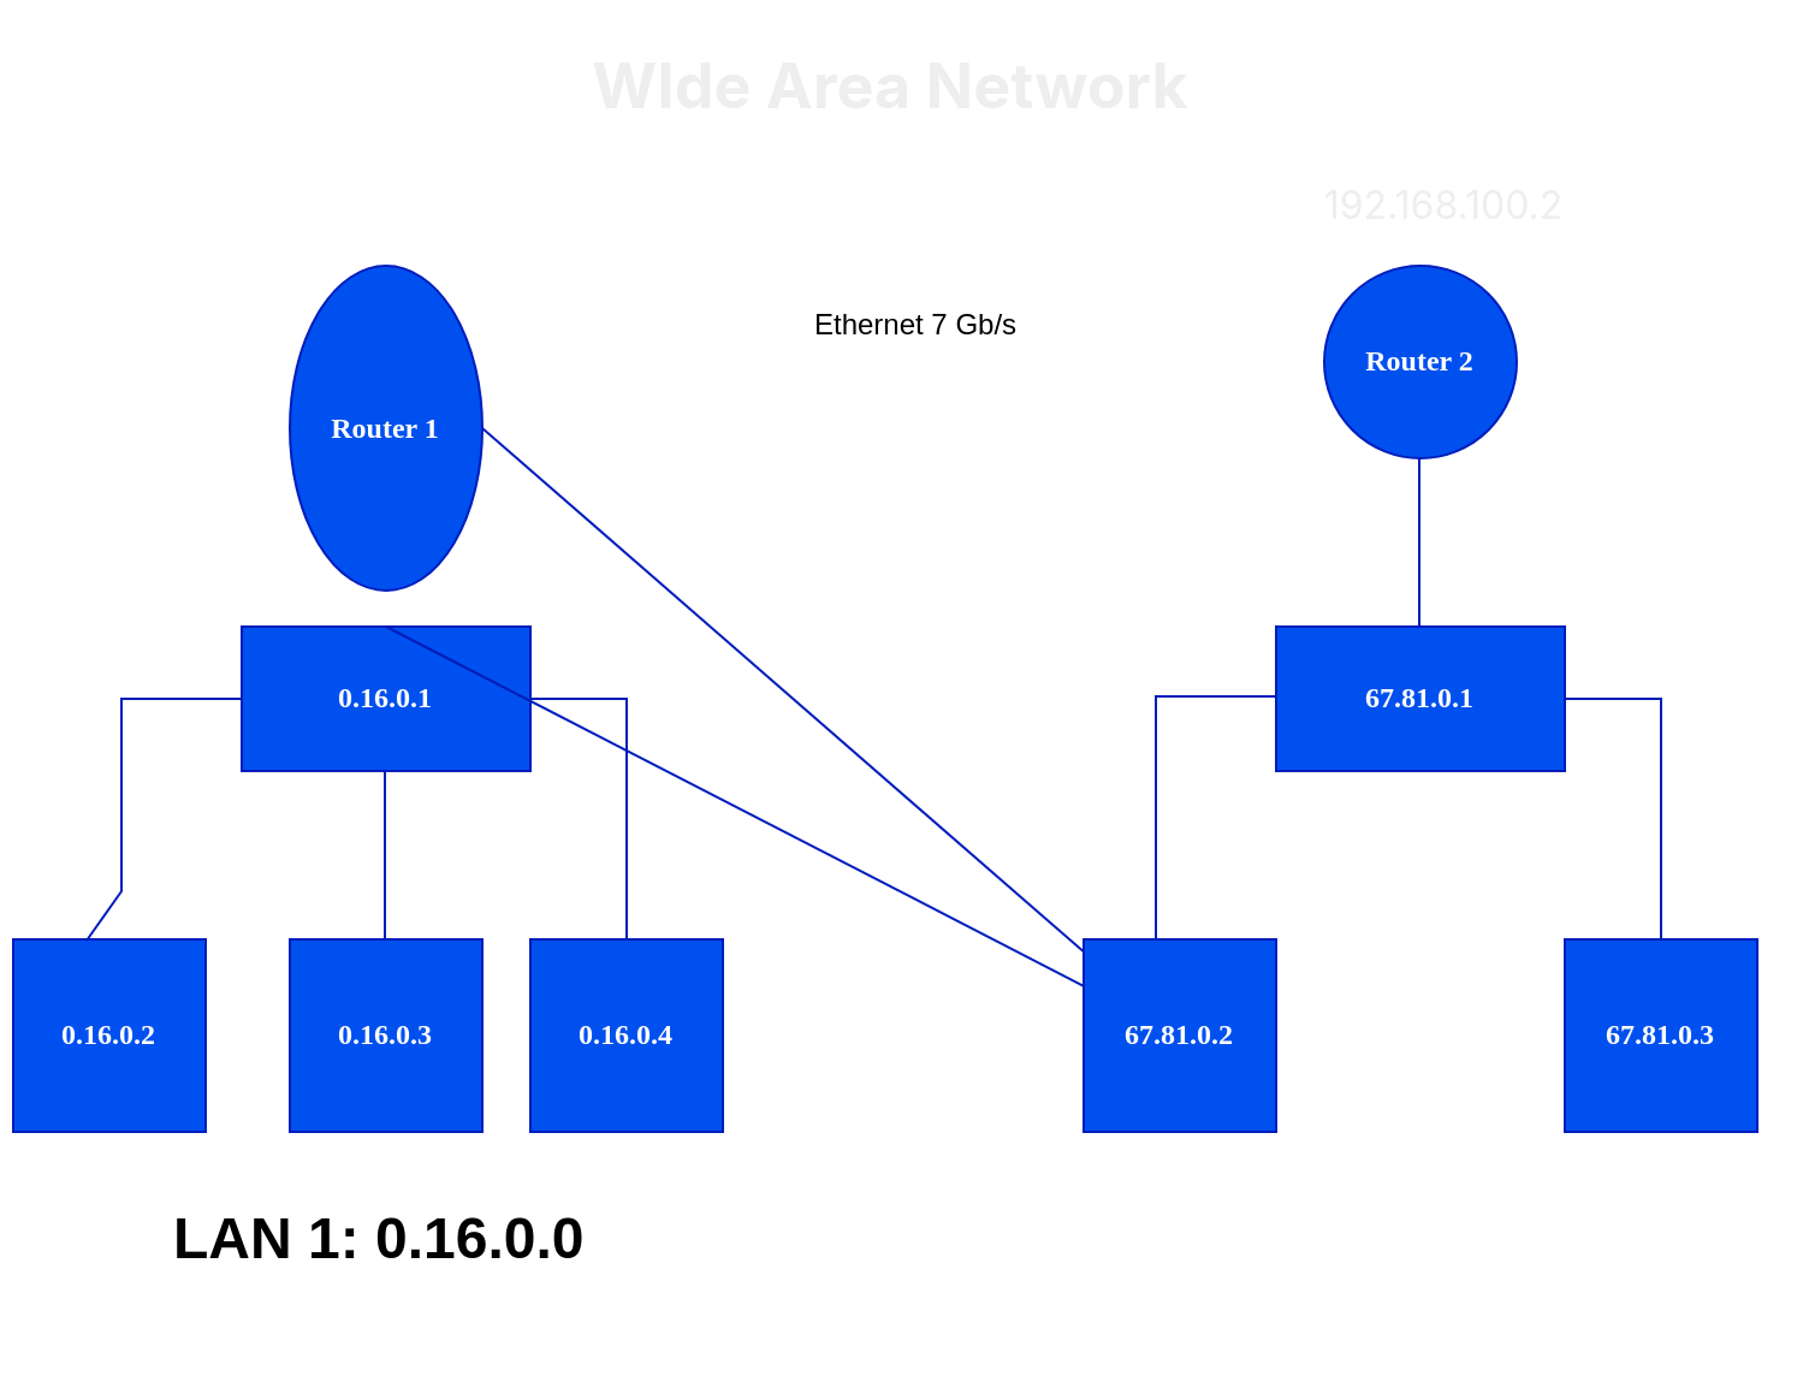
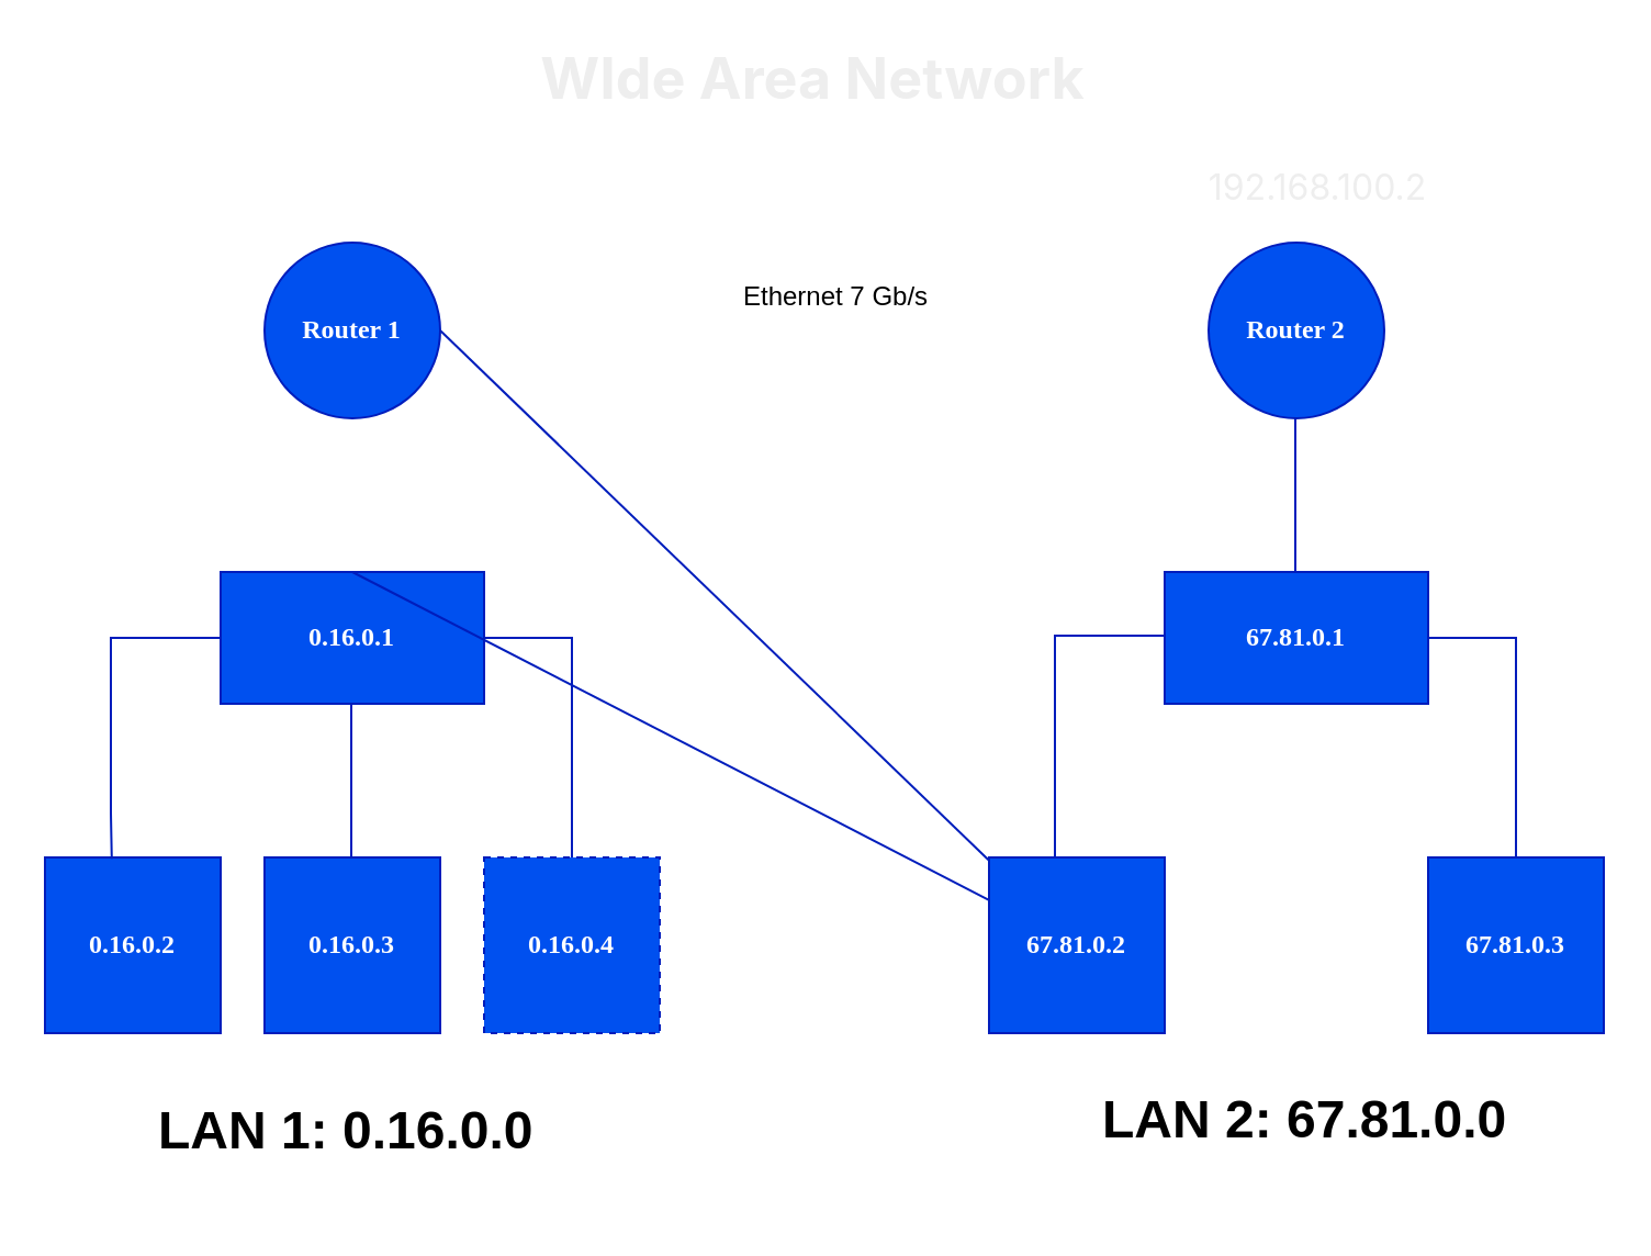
- <mxCell id="9" value="Router 1" style="ellipse;aspect=fixed;labelBackgroundColor=none;fillColor=#0050ef;strokeColor=#001DBC;fontColor=#ffffff;fontStyle=1;fontFamily=Verdana;whiteSpace=wrap;labelBorderColor=none;textShadow=0;" vertex="1" parent="1"><mxGeometry x="120" y="110" width="80" height="135" as="geometry" /></mxCell>
+ <mxCell id="9" value="Router 1" style="ellipse;aspect=fixed;labelBackgroundColor=none;fillColor=#0050ef;strokeColor=#001DBC;fontColor=#ffffff;fontStyle=1;fontFamily=Verdana;whiteSpace=wrap;labelBorderColor=none;textShadow=0;" vertex="1" parent="1"><mxGeometry x="120" y="110" width="80" height="80" as="geometry" /></mxCell>
- <mxCell id="2" value="0.16.0.2" style="aspect=fixed;labelBackgroundColor=none;fillColor=#0050ef;strokeColor=#001DBC;fontColor=#ffffff;fontStyle=1;fontFamily=Verdana;whiteSpace=wrap;labelBorderColor=none;textShadow=0;" vertex="1" parent="1"><mxGeometry x="5" y="390" width="80" height="80" as="geometry" /></mxCell>
+ <mxCell id="2" value="0.16.0.2" style="aspect=fixed;labelBackgroundColor=none;fillColor=#0050ef;strokeColor=#001DBC;fontColor=#ffffff;fontStyle=1;fontFamily=Verdana;whiteSpace=wrap;labelBorderColor=none;textShadow=0;" vertex="1" parent="1"><mxGeometry x="20" y="390" width="80" height="80" as="geometry" /></mxCell>
- <mxCell id="4" value="0.16.0.4" style="aspect=fixed;labelBackgroundColor=none;fillColor=#0050ef;strokeColor=#001DBC;fontColor=#ffffff;fontStyle=1;fontFamily=Verdana;whiteSpace=wrap;labelBorderColor=none;textShadow=0;" vertex="1" parent="1"><mxGeometry x="220" y="390" width="80" height="80" as="geometry" /></mxCell>
+ <mxCell id="4" value="0.16.0.4" style="aspect=fixed;labelBackgroundColor=none;fillColor=#0050ef;strokeColor=#001DBC;fontColor=#ffffff;fontStyle=1;fontFamily=Verdana;whiteSpace=wrap;labelBorderColor=none;textShadow=0;dashed=1;" vertex="1" parent="1"><mxGeometry x="220" y="390" width="80" height="80" as="geometry" /></mxCell>
+ <mxCell id="20" value="&lt;h1&gt;LAN 2: 67.81.0.0&lt;/h1&gt;" style="text;strokeColor=none;align=left;fillColor=none;html=1;verticalAlign=middle;whiteSpace=wrap;rounded=0;fontColor=default;" vertex="1" parent="1"><mxGeometry x="500" y="475" width="200" height="70" as="geometry" /></mxCell>
